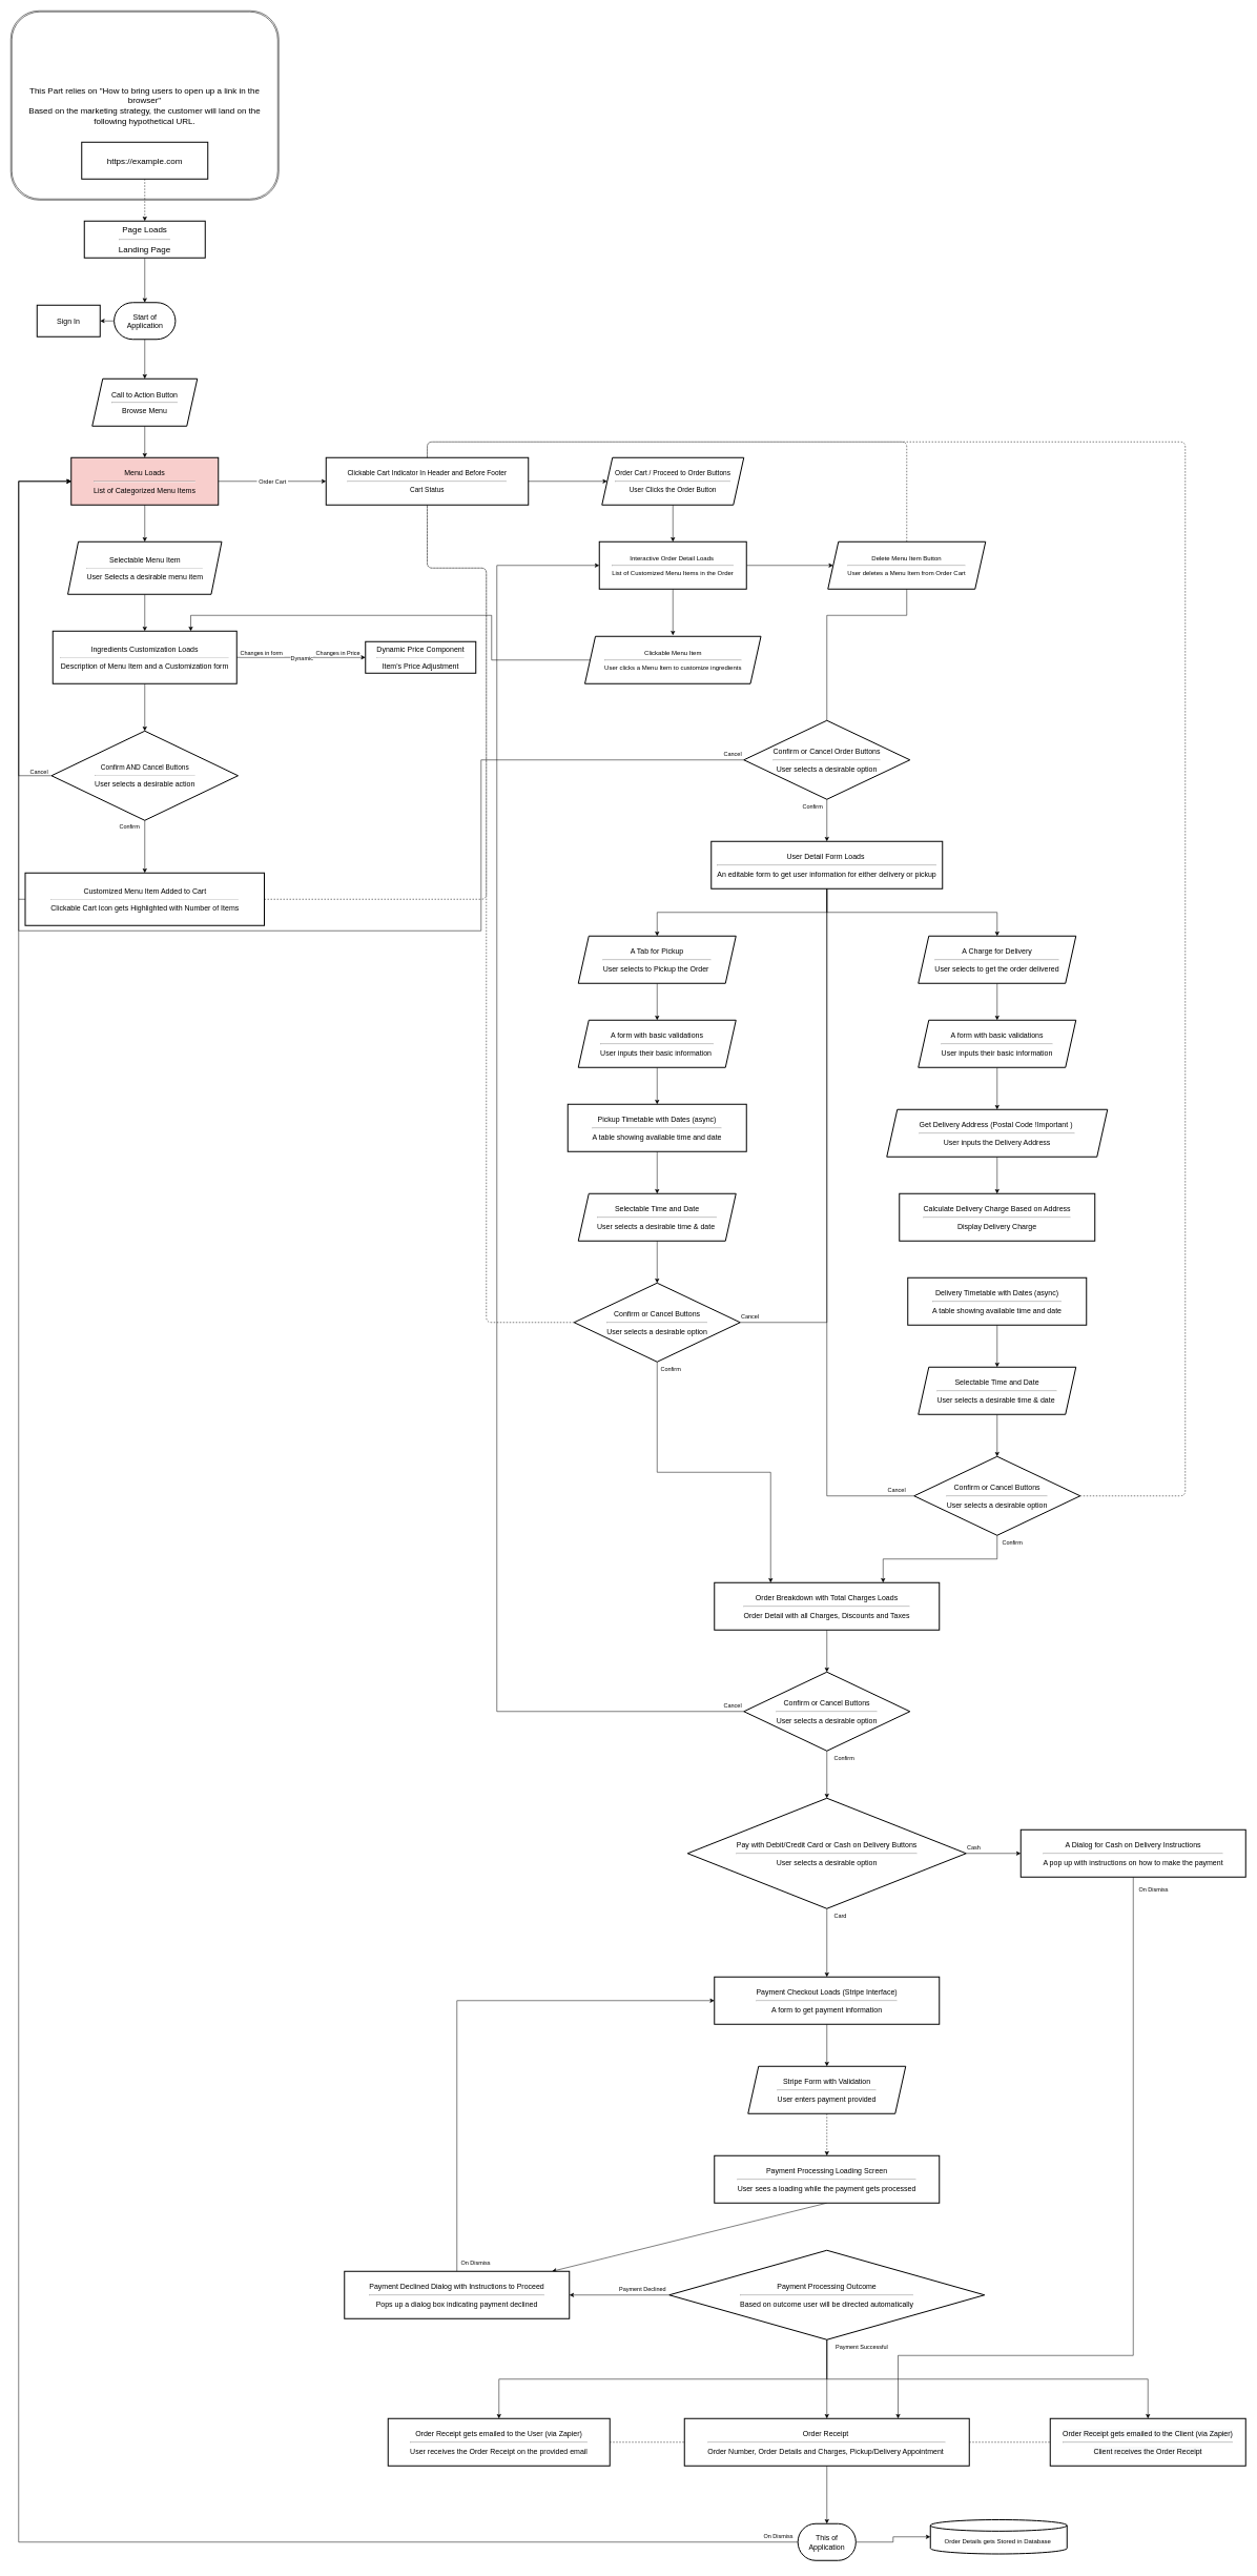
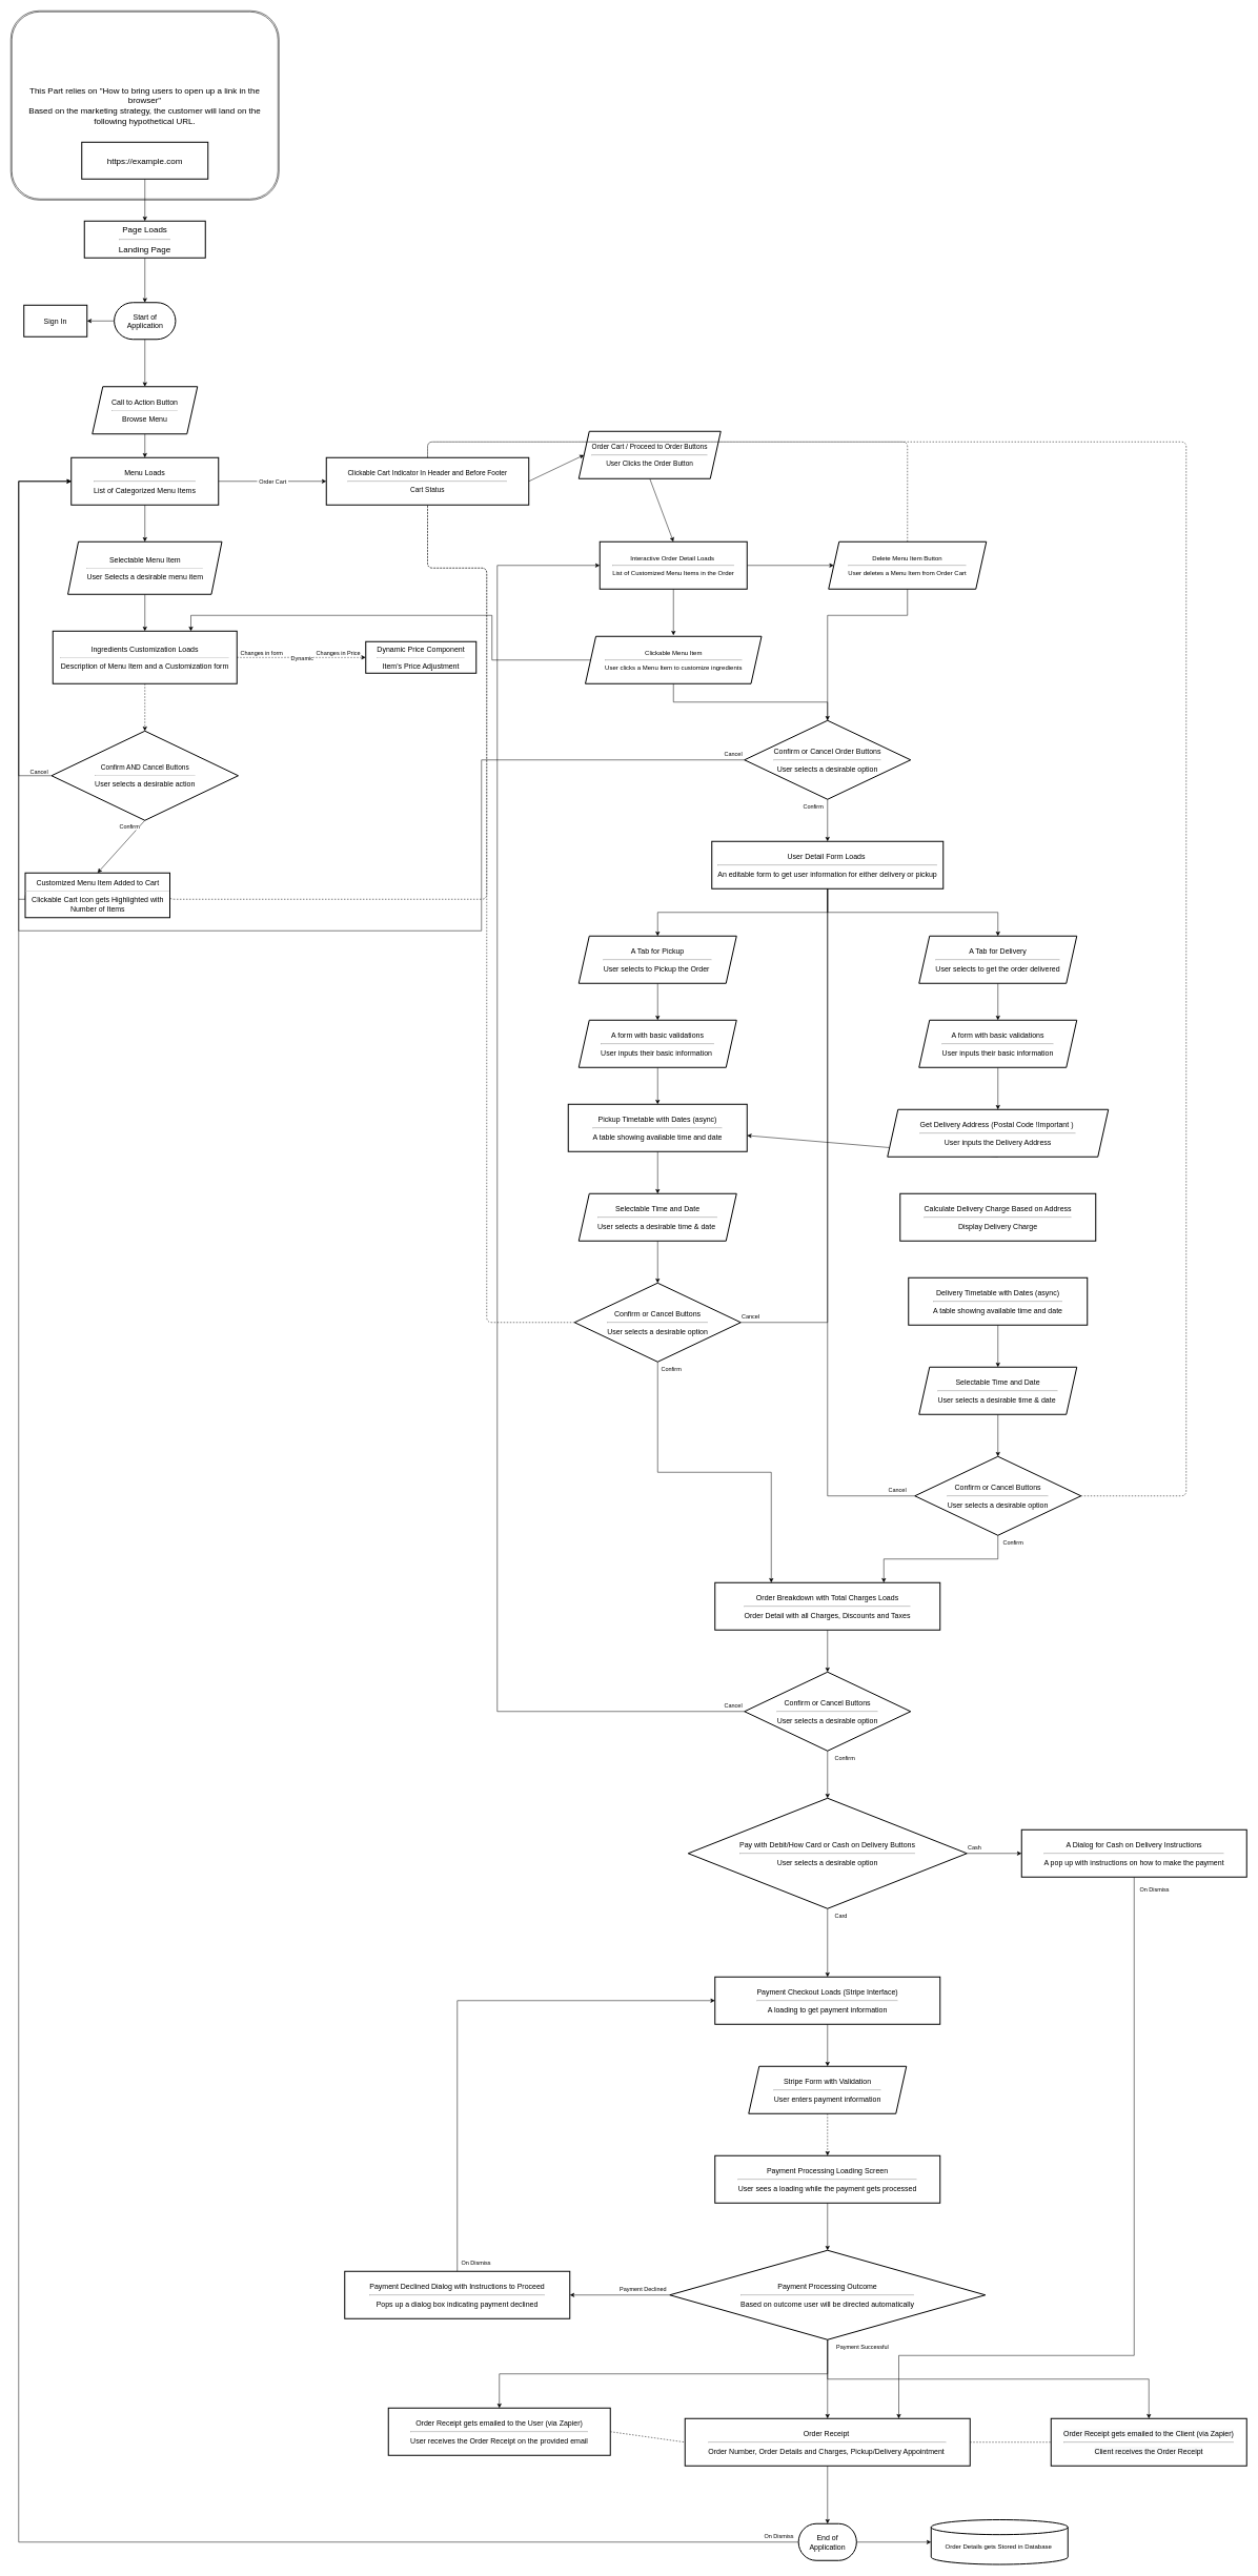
- <mxCell id="3" value="" style="edgeStyle=none;rounded=0;orthogonalLoop=1;jettySize=auto;html=1;dashed=1;" parent="1" source="4" target="6" edge="1"><mxGeometry relative="1" as="geometry" /></mxCell>
+ <mxCell id="3" value="" style="edgeStyle=none;rounded=0;orthogonalLoop=1;jettySize=auto;html=1;" parent="1" source="4" target="6" edge="1"><mxGeometry relative="1" as="geometry" /></mxCell>
- <mxCell id="10" value="&lt;font style=&quot;font-size: 14px&quot;&gt;Sign In&lt;/font&gt;" style="whiteSpace=wrap;html=1;strokeWidth=2;" parent="1" vertex="1"><mxGeometry x="70" y="580" width="120" height="60" as="geometry" /></mxCell>
+ <mxCell id="10" value="&lt;font style=&quot;font-size: 14px&quot;&gt;Sign In&lt;/font&gt;" style="whiteSpace=wrap;html=1;strokeWidth=2;" parent="1" vertex="1"><mxGeometry x="45" y="580" width="120" height="60" as="geometry" /></mxCell>
- <mxCell id="12" value="&lt;span style=&quot;font-size: 14px&quot;&gt;Call to Action Button&lt;br&gt;&lt;/span&gt;&lt;hr&gt;&lt;font style=&quot;font-size: 14px&quot;&gt;Browse Menu&lt;/font&gt;" style="shape=parallelogram;perimeter=parallelogramPerimeter;whiteSpace=wrap;html=1;fixedSize=1;strokeWidth=2;" parent="1" vertex="1"><mxGeometry x="175" y="720" width="200" height="90" as="geometry" /></mxCell>
+ <mxCell id="12" value="&lt;span style=&quot;font-size: 14px&quot;&gt;Call to Action Button&lt;br&gt;&lt;/span&gt;&lt;hr&gt;&lt;font style=&quot;font-size: 14px&quot;&gt;Browse Menu&lt;/font&gt;" style="shape=parallelogram;perimeter=parallelogramPerimeter;whiteSpace=wrap;html=1;fixedSize=1;strokeWidth=2;" parent="1" vertex="1"><mxGeometry x="175" y="735" width="200" height="90" as="geometry" /></mxCell>
- <mxCell id="24" style="edgeStyle=orthogonalEdgeStyle;rounded=0;orthogonalLoop=1;jettySize=auto;html=1;exitX=0;exitY=0.5;exitDx=0;exitDy=0;strokeWidth=1;entryX=0;entryY=0.5;entryDx=0;entryDy=0;" parent="1" source="26" target="14" edge="1"><mxGeometry relative="1" as="geometry"><mxPoint x="55" y="1030" as="targetPoint" /><Array as="points"><mxPoint x="35" y="1475" /><mxPoint x="35" y="915" /></Array></mxGeometry></mxCell>
+ <mxCell id="24" style="edgeStyle=orthogonalEdgeStyle;rounded=0;orthogonalLoop=1;jettySize=auto;html=1;exitX=0;exitY=0.5;exitDx=0;exitDy=0;strokeWidth=1;entryX=0;entryY=0.5;entryDx=0;entryDy=0;endArrow=none;" parent="1" source="26" target="14" edge="1"><mxGeometry relative="1" as="geometry"><mxPoint x="55" y="1030" as="targetPoint" /><Array as="points"><mxPoint x="35" y="1475" /><mxPoint x="35" y="915" /></Array></mxGeometry></mxCell>
- <mxCell id="14" value="&lt;font style=&quot;font-size: 14px&quot;&gt;Menu Loads&lt;br&gt;&lt;/font&gt;&lt;hr style=&quot;font-size: 14px&quot;&gt;&lt;font style=&quot;font-size: 14px&quot;&gt;List of Categorized Menu Items&lt;/font&gt;" style="rounded=0;whiteSpace=wrap;html=1;strokeWidth=2;fillColor=#f8cecc;" parent="1" vertex="1"><mxGeometry x="135" y="870" width="280" height="90" as="geometry" /></mxCell>
+ <mxCell id="14" value="&lt;font style=&quot;font-size: 14px&quot;&gt;Menu Loads&lt;br&gt;&lt;/font&gt;&lt;hr style=&quot;font-size: 14px&quot;&gt;&lt;font style=&quot;font-size: 14px&quot;&gt;List of Categorized Menu Items&lt;/font&gt;" style="rounded=0;whiteSpace=wrap;html=1;strokeWidth=2;" parent="1" vertex="1"><mxGeometry x="135" y="870" width="280" height="90" as="geometry" /></mxCell>
- <mxCell id="35" value="&lt;font style=&quot;font-size: 13px&quot;&gt;Order Cart / Proceed to Order Buttons&lt;br&gt;&lt;/font&gt;&lt;hr style=&quot;font-size: 13px&quot;&gt;&lt;font style=&quot;font-size: 13px&quot;&gt;User Clicks the Order Button&lt;/font&gt;" style="shape=parallelogram;perimeter=parallelogramPerimeter;whiteSpace=wrap;html=1;fixedSize=1;strokeWidth=2;" parent="1" vertex="1"><mxGeometry x="1145" y="870" width="270" height="90" as="geometry" /></mxCell>
+ <mxCell id="35" value="&lt;font style=&quot;font-size: 13px&quot;&gt;Order Cart / Proceed to Order Buttons&lt;br&gt;&lt;/font&gt;&lt;hr style=&quot;font-size: 13px&quot;&gt;&lt;font style=&quot;font-size: 13px&quot;&gt;User Clicks the Order Button&lt;/font&gt;" style="shape=parallelogram;perimeter=parallelogramPerimeter;whiteSpace=wrap;html=1;fixedSize=1;strokeWidth=2;" parent="1" vertex="1"><mxGeometry x="1100" y="820" width="270" height="90" as="geometry" /></mxCell>
- <mxCell id="20" value="Label" style="endArrow=classic;html=1;exitX=1;exitY=0.5;exitDx=0;exitDy=0;entryX=0;entryY=0.5;entryDx=0;entryDy=0;strokeWidth=1;" parent="1" source="18" target="19" edge="1"><mxGeometry relative="1" as="geometry"><mxPoint x="505" y="1260" as="sourcePoint" /><mxPoint x="665" y="1260" as="targetPoint" /></mxGeometry></mxCell>
+ <mxCell id="20" value="Label" style="endArrow=classic;html=1;exitX=1;exitY=0.5;exitDx=0;exitDy=0;entryX=0;entryY=0.5;entryDx=0;entryDy=0;strokeWidth=1;dashed=1;" parent="1" source="18" target="19" edge="1"><mxGeometry relative="1" as="geometry"><mxPoint x="505" y="1260" as="sourcePoint" /><mxPoint x="665" y="1260" as="targetPoint" /></mxGeometry></mxCell>
+ <mxCell id="44" style="edgeStyle=orthogonalEdgeStyle;rounded=0;orthogonalLoop=1;jettySize=auto;html=1;exitX=0.5;exitY=1;exitDx=0;exitDy=0;endArrow=classic;endFill=1;entryX=0.5;entryY=0;entryDx=0;entryDy=0;startArrow=none;startFill=0;" parent="1" source="45" target="48" edge="1"><mxGeometry relative="1" as="geometry"><mxPoint x="1575" y="1350" as="targetPoint" /></mxGeometry></mxCell>
- <mxCell id="17" value="" style="edgeStyle=none;rounded=0;orthogonalLoop=1;jettySize=auto;html=1;strokeWidth=1;" parent="1" source="18" target="26" edge="1"><mxGeometry relative="1" as="geometry" /></mxCell>
+ <mxCell id="17" value="" style="edgeStyle=none;rounded=0;orthogonalLoop=1;jettySize=auto;html=1;strokeWidth=1;dashed=1;" parent="1" source="18" target="26" edge="1"><mxGeometry relative="1" as="geometry" /></mxCell>
- <mxCell id="29" value="&lt;font style=&quot;font-size: 14px&quot;&gt;Customized Menu Item Added to Cart&lt;br&gt;&lt;/font&gt;&lt;hr style=&quot;font-size: 14px&quot;&gt;&lt;font style=&quot;font-size: 14px&quot;&gt;Clickable Cart Icon gets Highlighted with Number of Items&lt;/font&gt;" style="rounded=0;whiteSpace=wrap;html=1;strokeWidth=2;" parent="1" vertex="1"><mxGeometry x="47.5" y="1660" width="455" height="100" as="geometry" /></mxCell>
+ <mxCell id="29" value="&lt;font style=&quot;font-size: 14px&quot;&gt;Customized Menu Item Added to Cart&lt;br&gt;&lt;/font&gt;&lt;hr style=&quot;font-size: 14px&quot;&gt;&lt;font style=&quot;font-size: 14px&quot;&gt;Clickable Cart Icon gets Highlighted with Number of Items&lt;/font&gt;" style="rounded=0;whiteSpace=wrap;html=1;strokeWidth=2;" parent="1" vertex="1"><mxGeometry x="47.5" y="1660" width="275" height="85" as="geometry" /></mxCell>
- <mxCell id="57" value="&lt;font style=&quot;font-size: 14px&quot;&gt;A Charge for Delivery&lt;br&gt;&lt;/font&gt;&lt;hr style=&quot;font-size: 14px&quot;&gt;&lt;font style=&quot;font-size: 14px&quot;&gt;User selects to get the order delivered&lt;/font&gt;" style="shape=parallelogram;perimeter=parallelogramPerimeter;whiteSpace=wrap;html=1;fixedSize=1;strokeWidth=2;" parent="1" vertex="1"><mxGeometry x="1747" y="1780" width="300" height="90" as="geometry" /></mxCell>
+ <mxCell id="57" value="&lt;font style=&quot;font-size: 14px&quot;&gt;A Tab for Delivery&lt;br&gt;&lt;/font&gt;&lt;hr style=&quot;font-size: 14px&quot;&gt;&lt;font style=&quot;font-size: 14px&quot;&gt;User selects to get the order delivered&lt;/font&gt;" style="shape=parallelogram;perimeter=parallelogramPerimeter;whiteSpace=wrap;html=1;fixedSize=1;strokeWidth=2;" parent="1" vertex="1"><mxGeometry x="1747" y="1780" width="300" height="90" as="geometry" /></mxCell>
- <mxCell id="71" style="edgeStyle=none;rounded=0;orthogonalLoop=1;jettySize=auto;html=1;exitX=0.5;exitY=1;exitDx=0;exitDy=0;entryX=0.5;entryY=0;entryDx=0;entryDy=0;" edge="1" parent="1" source="72" target="73"><mxGeometry relative="1" as="geometry" /></mxCell>
+ <mxCell id="71" style="edgeStyle=none;rounded=0;orthogonalLoop=1;jettySize=auto;html=1;exitX=0.5;exitY=1;exitDx=0;exitDy=0;" edge="1" parent="1" source="72" target="63"><mxGeometry relative="1" as="geometry" /></mxCell>
- <mxCell id="120" value="&lt;font style=&quot;font-size: 14px&quot;&gt;Pay with Debit/Credit Card or Cash on Delivery Buttons&lt;br&gt;&lt;/font&gt;&lt;hr style=&quot;font-size: 14px&quot;&gt;&lt;font style=&quot;font-size: 14px&quot;&gt;User selects a desirable option&lt;br&gt;&lt;/font&gt;" style="rhombus;whiteSpace=wrap;html=1;strokeWidth=2;" vertex="1" parent="1"><mxGeometry x="1308" y="3420" width="530" height="210" as="geometry" /></mxCell>
+ <mxCell id="120" value="&lt;font style=&quot;font-size: 14px&quot;&gt;Pay with Debit/How Card or Cash on Delivery Buttons&lt;br&gt;&lt;/font&gt;&lt;hr style=&quot;font-size: 14px&quot;&gt;&lt;font style=&quot;font-size: 14px&quot;&gt;User selects a desirable option&lt;br&gt;&lt;/font&gt;" style="rhombus;whiteSpace=wrap;html=1;strokeWidth=2;" vertex="1" parent="1"><mxGeometry x="1308" y="3420" width="530" height="210" as="geometry" /></mxCell>
- <mxCell id="88" value="&lt;font style=&quot;font-size: 14px&quot;&gt;Payment Checkout Loads (Stripe Interface)&lt;br&gt;&lt;/font&gt;&lt;hr style=&quot;font-size: 14px&quot;&gt;&lt;span style=&quot;font-size: 14px&quot;&gt;A form to get payment information&lt;br&gt;&lt;/span&gt;" style="rounded=0;whiteSpace=wrap;html=1;strokeWidth=2;" vertex="1" parent="1"><mxGeometry x="1359" y="3760" width="428" height="90" as="geometry" /></mxCell>
+ <mxCell id="88" value="&lt;font style=&quot;font-size: 14px&quot;&gt;Payment Checkout Loads (Stripe Interface)&lt;br&gt;&lt;/font&gt;&lt;hr style=&quot;font-size: 14px&quot;&gt;&lt;span style=&quot;font-size: 14px&quot;&gt;A loading to get payment information&lt;br&gt;&lt;/span&gt;" style="rounded=0;whiteSpace=wrap;html=1;strokeWidth=2;" vertex="1" parent="1"><mxGeometry x="1359" y="3760" width="428" height="90" as="geometry" /></mxCell>
- <mxCell id="95" value="&lt;font style=&quot;font-size: 14px&quot;&gt;Stripe Form with Validation&lt;br&gt;&lt;/font&gt;&lt;hr style=&quot;font-size: 14px&quot;&gt;&lt;font style=&quot;font-size: 14px&quot;&gt;User enters payment provided&lt;/font&gt;" style="shape=parallelogram;perimeter=parallelogramPerimeter;whiteSpace=wrap;html=1;fixedSize=1;strokeWidth=2;" vertex="1" parent="1"><mxGeometry x="1423" y="3930" width="300" height="90" as="geometry" /></mxCell>
+ <mxCell id="95" value="&lt;font style=&quot;font-size: 14px&quot;&gt;Stripe Form with Validation&lt;br&gt;&lt;/font&gt;&lt;hr style=&quot;font-size: 14px&quot;&gt;&lt;font style=&quot;font-size: 14px&quot;&gt;User enters payment information&lt;/font&gt;" style="shape=parallelogram;perimeter=parallelogramPerimeter;whiteSpace=wrap;html=1;fixedSize=1;strokeWidth=2;" vertex="1" parent="1"><mxGeometry x="1423" y="3930" width="300" height="90" as="geometry" /></mxCell>
- <mxCell id="96" style="edgeStyle=none;rounded=0;orthogonalLoop=1;jettySize=auto;html=1;exitX=0.5;exitY=1;exitDx=0;exitDy=0;endArrow=classic;endFill=1;" edge="1" parent="1" source="97" target="102"><mxGeometry relative="1" as="geometry" /></mxCell>
+ <mxCell id="96" style="edgeStyle=none;rounded=0;orthogonalLoop=1;jettySize=auto;html=1;exitX=0.5;exitY=1;exitDx=0;exitDy=0;entryX=0.5;entryY=0;entryDx=0;entryDy=0;endArrow=classic;endFill=1;" edge="1" parent="1" source="97" target="100"><mxGeometry relative="1" as="geometry" /></mxCell>
- <mxCell id="110" value="&lt;font style=&quot;font-size: 14px&quot;&gt;Order Receipt gets emailed to the User (via Zapier)&lt;br&gt;&lt;/font&gt;&lt;hr style=&quot;font-size: 14px&quot;&gt;&lt;font style=&quot;font-size: 14px&quot;&gt;User receives the Order Receipt on the provided email&lt;/font&gt;" style="rounded=0;whiteSpace=wrap;html=1;strokeWidth=2;" vertex="1" parent="1"><mxGeometry x="738" y="4600" width="422" height="90" as="geometry" /></mxCell>
+ <mxCell id="110" value="&lt;font style=&quot;font-size: 14px&quot;&gt;Order Receipt gets emailed to the User (via Zapier)&lt;br&gt;&lt;/font&gt;&lt;hr style=&quot;font-size: 14px&quot;&gt;&lt;font style=&quot;font-size: 14px&quot;&gt;User receives the Order Receipt on the provided email&lt;/font&gt;" style="rounded=0;whiteSpace=wrap;html=1;strokeWidth=2;" vertex="1" parent="1"><mxGeometry x="738" y="4580" width="422" height="90" as="geometry" /></mxCell>
- <mxCell id="117" value="&lt;br&gt;Order Details gets Stored in Database&amp;nbsp;" style="strokeWidth=2;html=1;shape=mxgraph.flowchart.database;whiteSpace=wrap;" vertex="1" parent="1"><mxGeometry x="1770" y="4792.5" width="260" height="65" as="geometry" /></mxCell>
+ <mxCell id="117" value="&lt;br&gt;Order Details gets Stored in Database&amp;nbsp;" style="strokeWidth=2;html=1;shape=mxgraph.flowchart.database;whiteSpace=wrap;" vertex="1" parent="1"><mxGeometry x="1770" y="4792.5" width="260" height="85" as="geometry" /></mxCell>
- <mxCell id="115" value="&lt;font style=&quot;font-size: 14px&quot;&gt;This of Application&lt;/font&gt;" style="strokeWidth=2;html=1;shape=mxgraph.flowchart.terminator;whiteSpace=wrap;" vertex="1" parent="1"><mxGeometry x="1517.83" y="4800" width="110.33" height="70" as="geometry" /></mxCell>
+ <mxCell id="115" value="&lt;font style=&quot;font-size: 14px&quot;&gt;End of Application&lt;/font&gt;" style="strokeWidth=2;html=1;shape=mxgraph.flowchart.terminator;whiteSpace=wrap;" vertex="1" parent="1"><mxGeometry x="1517.83" y="4800" width="110.33" height="70" as="geometry" /></mxCell>
